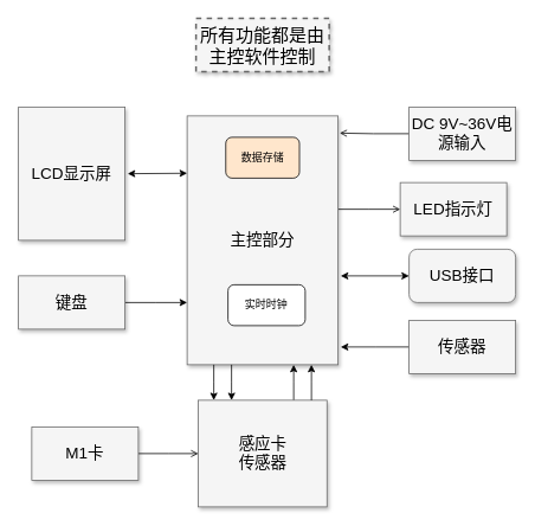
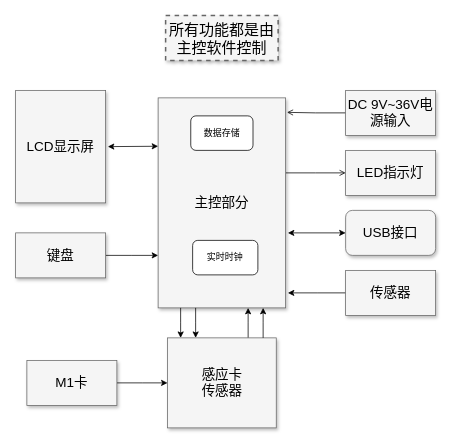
- <mxCell id="21" value="数据存储" style="rounded=1;whiteSpace=wrap;html=1;fillColor=#ffe6cc;" parent="1" vertex="1"><mxGeometry x="253.5" y="154" width="83" height="46" as="geometry" /></mxCell>
+ <mxCell id="21" value="数据存储" style="rounded=1;whiteSpace=wrap;html=1;" parent="1" vertex="1"><mxGeometry x="253.5" y="154" width="83" height="46" as="geometry" /></mxCell>
- <mxCell id="8" value="LED指示灯" style="whiteSpace=wrap;html=1;shadow=1;fontSize=18;fillColor=#f5f5f5;strokeColor=#666666;" parent="1" vertex="1"><mxGeometry x="450" y="205" width="120" height="60" as="geometry" /></mxCell>
+ <mxCell id="8" value="LED指示灯" style="whiteSpace=wrap;html=1;shadow=1;fontSize=18;fillColor=#f5f5f5;strokeColor=#666666;" parent="1" vertex="1"><mxGeometry x="460" y="200" width="120" height="60" as="geometry" /></mxCell>
- <mxCell id="16" style="edgeStyle=elbowEdgeStyle;rounded=0;html=1;startArrow=none;startFill=0;jettySize=auto;orthogonalLoop=1;fontSize=18;elbow=vertical;endArrow=open;" parent="1" source="17" target="15" edge="1"><mxGeometry relative="1" as="geometry" /></mxCell>
+ <mxCell id="16" style="edgeStyle=elbowEdgeStyle;rounded=0;html=1;startArrow=none;startFill=0;jettySize=auto;orthogonalLoop=1;fontSize=18;elbow=vertical;" parent="1" source="17" target="15" edge="1"><mxGeometry relative="1" as="geometry" /></mxCell>
